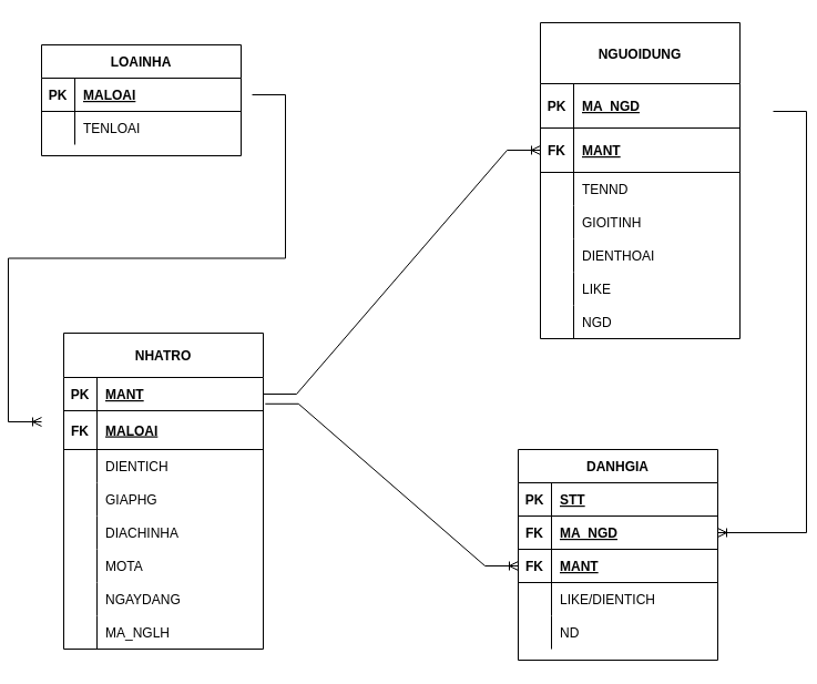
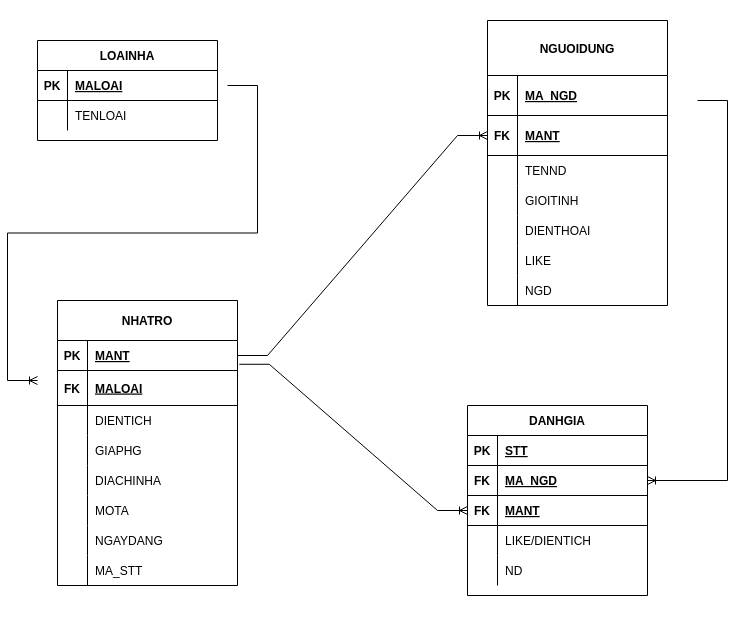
- <mxCell id="55" value="MA_NGLH" style="shape=partialRectangle;connectable=0;fillColor=none;top=0;left=0;bottom=0;right=0;align=left;spacingLeft=6;overflow=hidden;" parent="53" vertex="1"><mxGeometry x="30" width="150" height="30" as="geometry"><mxRectangle width="150" height="30" as="alternateBounds" /></mxGeometry></mxCell>
+ <mxCell id="55" value="MA_STT" style="shape=partialRectangle;connectable=0;fillColor=none;top=0;left=0;bottom=0;right=0;align=left;spacingLeft=6;overflow=hidden;" parent="53" vertex="1"><mxGeometry x="30" width="150" height="30" as="geometry"><mxRectangle width="150" height="30" as="alternateBounds" /></mxGeometry></mxCell>
